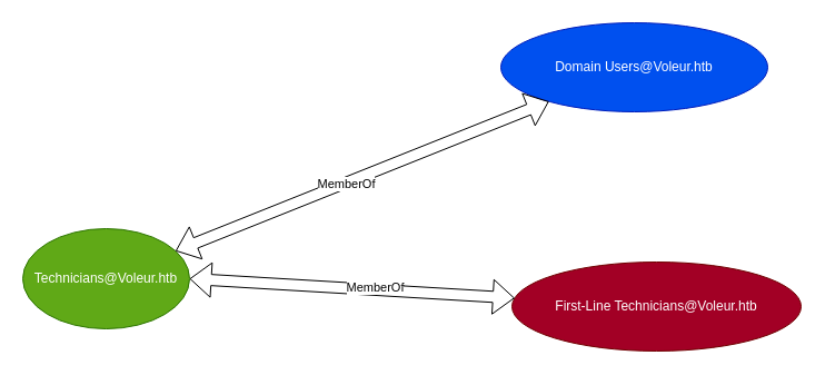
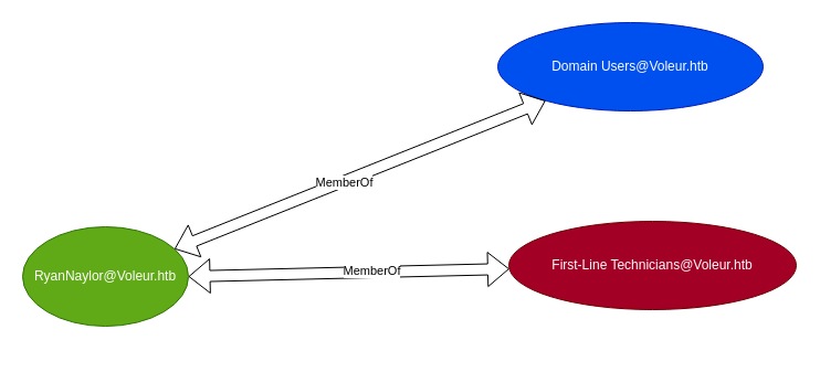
- <mxCell id="2" value="Technicians@Voleur.htb" style="ellipse;whiteSpace=wrap;html=1;fillColor=#60a917;fontColor=#ffffff;strokeColor=#2D7600;" vertex="1" parent="1"><mxGeometry x="20" y="205" width="150" height="90" as="geometry" /></mxCell>
+ <mxCell id="2" value="RyanNaylor@Voleur.htb" style="ellipse;whiteSpace=wrap;html=1;fillColor=#60a917;fontColor=#ffffff;strokeColor=#2D7600;" vertex="1" parent="1"><mxGeometry x="20" y="205" width="150" height="90" as="geometry" /></mxCell>
- <mxCell id="4" value="First-Line Technicians@Voleur.htb" style="ellipse;whiteSpace=wrap;html=1;fillColor=#a20025;fontColor=#ffffff;strokeColor=#6F0000;" vertex="1" parent="1"><mxGeometry x="460" y="235" width="260" height="80" as="geometry" /></mxCell>
+ <mxCell id="4" value="First-Line Technicians@Voleur.htb" style="ellipse;whiteSpace=wrap;html=1;fillColor=#a20025;fontColor=#ffffff;strokeColor=#6F0000;" vertex="1" parent="1"><mxGeometry x="460" y="200" width="260" height="80" as="geometry" /></mxCell>
